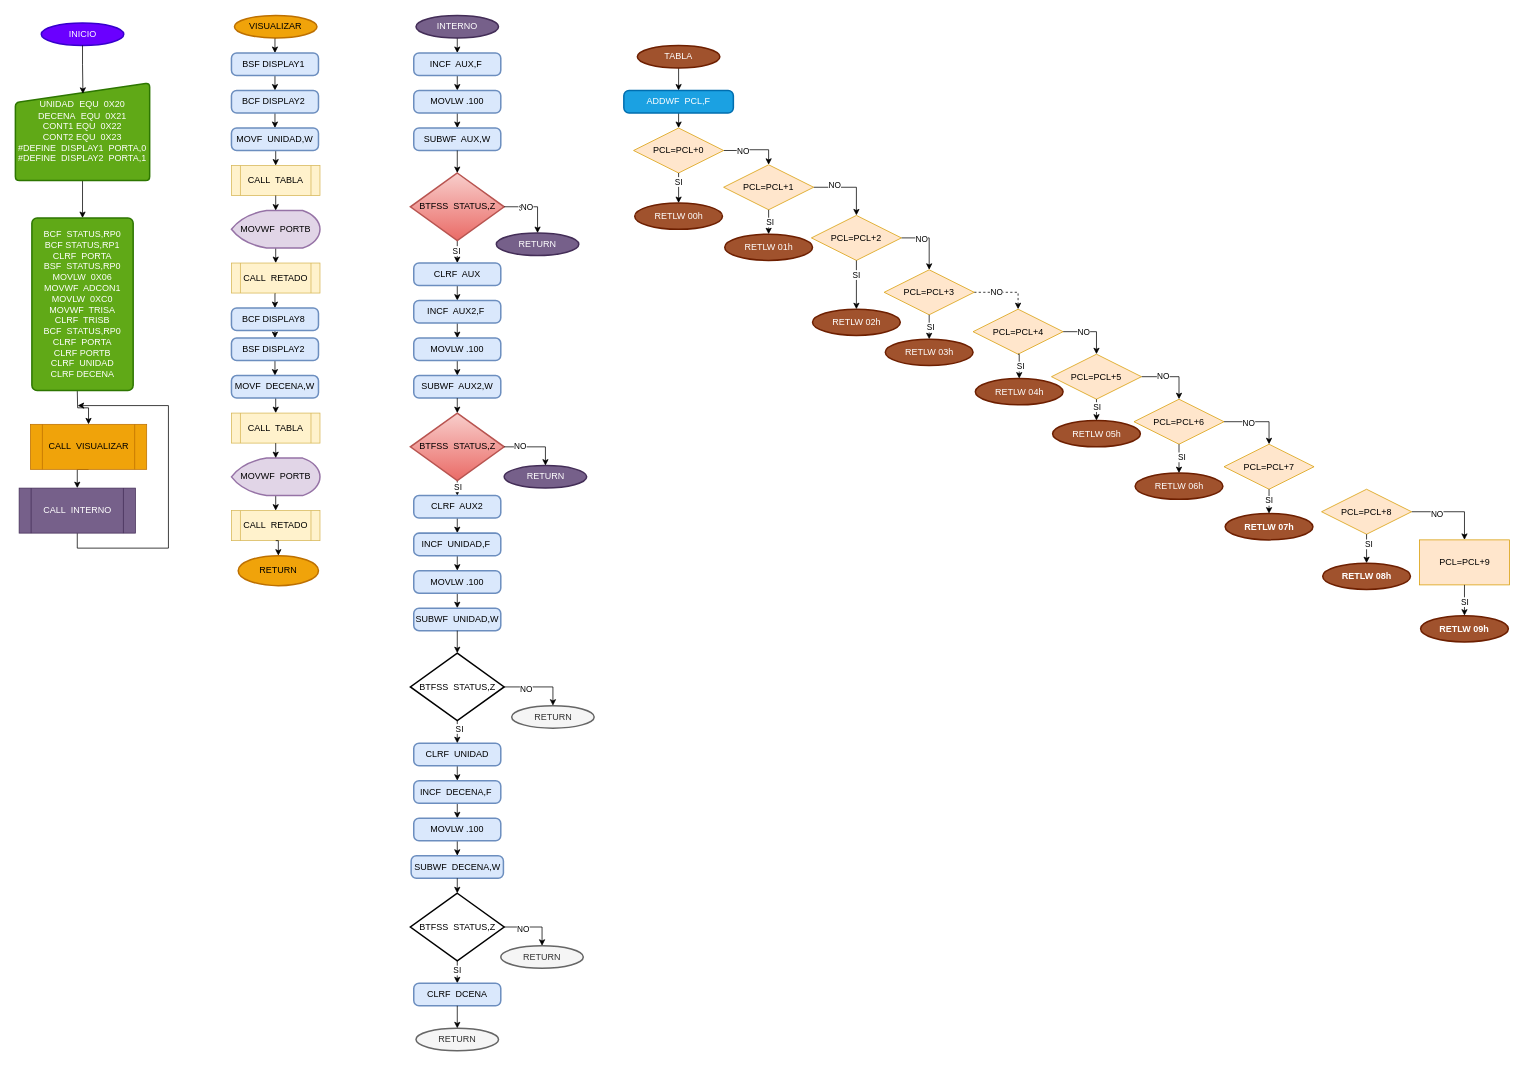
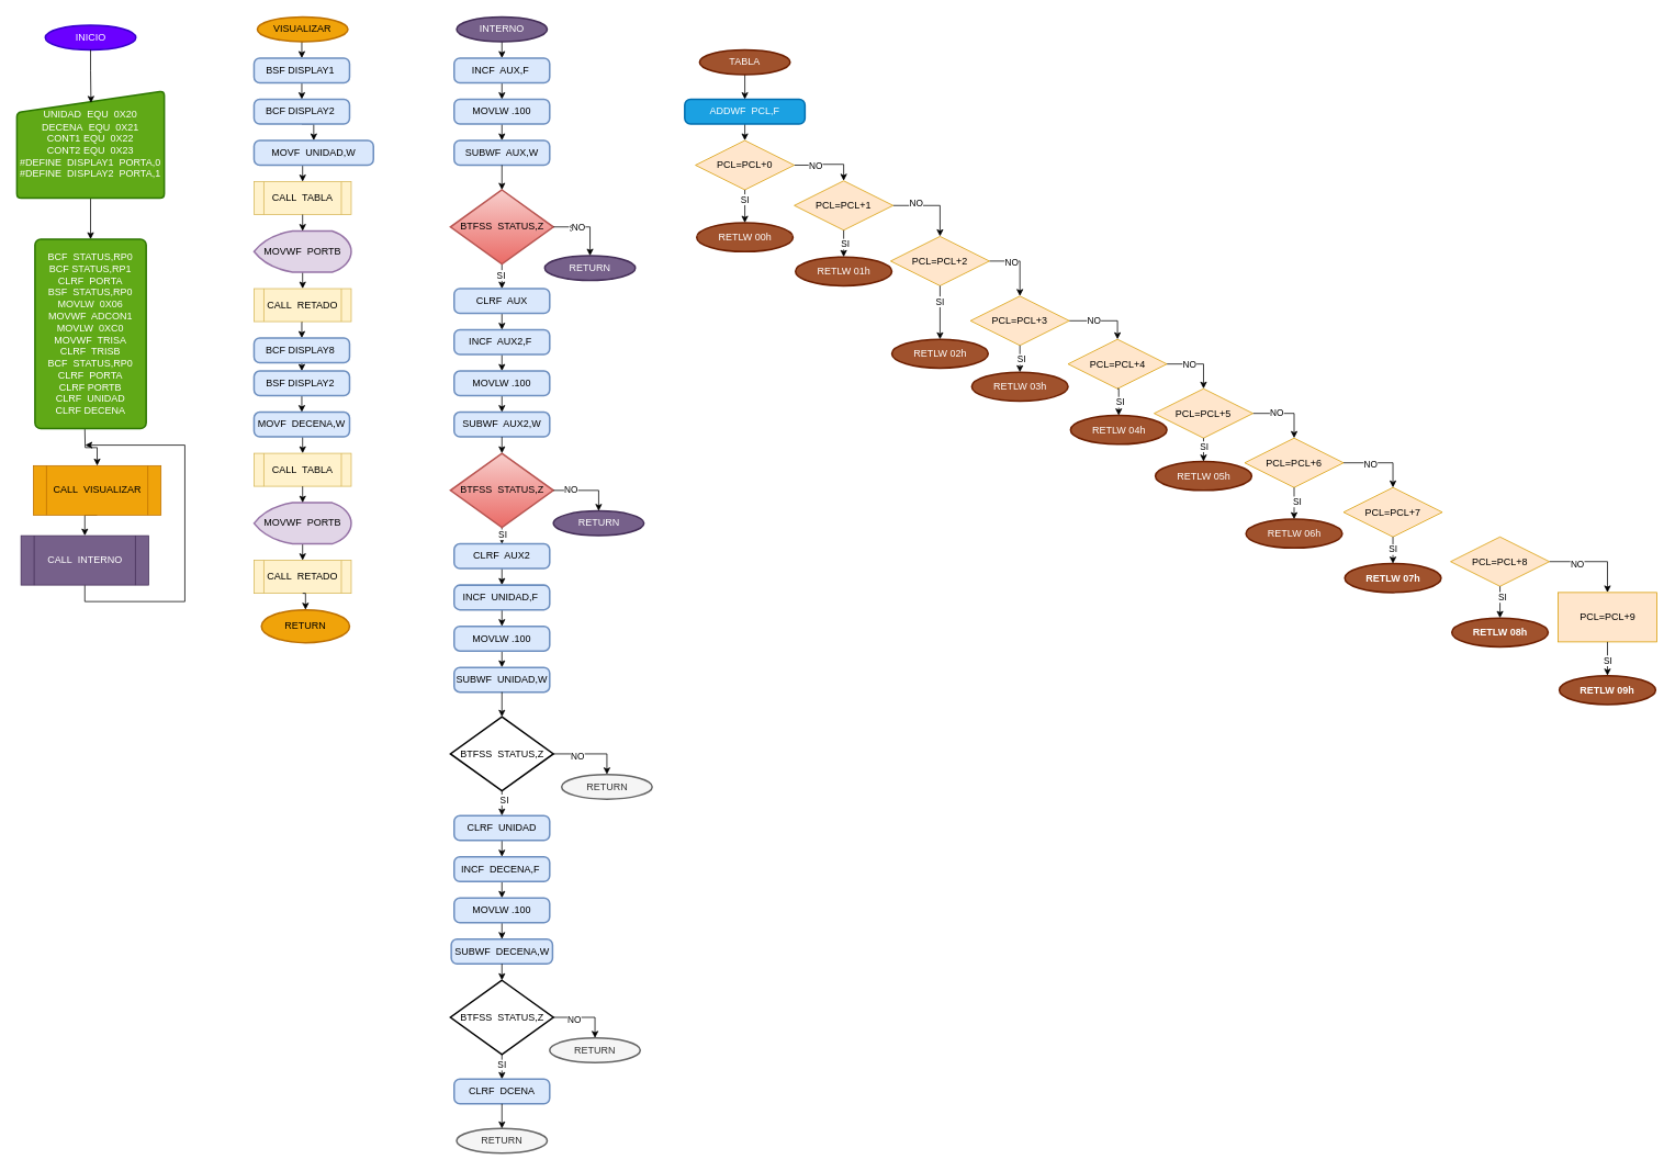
- <mxCell id="19" value="MOVF&amp;nbsp; UNIDAD,W" style="rounded=1;whiteSpace=wrap;html=1;absoluteArcSize=1;arcSize=14;strokeWidth=2;fillColor=#dae8fc;strokeColor=#6c8ebf;" parent="1" vertex="1"><mxGeometry x="308" y="170" width="116" height="30" as="geometry" /></mxCell>
+ <mxCell id="19" value="MOVF&amp;nbsp; UNIDAD,W" style="rounded=1;whiteSpace=wrap;html=1;absoluteArcSize=1;arcSize=14;strokeWidth=2;fillColor=#dae8fc;strokeColor=#6c8ebf;" parent="1" vertex="1"><mxGeometry x="308" y="170" width="145" height="30" as="geometry" /></mxCell>
- <mxCell id="119" style="edgeStyle=orthogonalEdgeStyle;rounded=0;orthogonalLoop=1;jettySize=auto;html=1;exitX=1;exitY=0.5;exitDx=0;exitDy=0;entryX=0.5;entryY=0;entryDx=0;entryDy=0;dashed=1;" parent="1" source="121" target="129" edge="1"><mxGeometry relative="1" as="geometry" /></mxCell>
+ <mxCell id="119" style="edgeStyle=orthogonalEdgeStyle;rounded=0;orthogonalLoop=1;jettySize=auto;html=1;exitX=1;exitY=0.5;exitDx=0;exitDy=0;entryX=0.5;entryY=0;entryDx=0;entryDy=0;" parent="1" source="121" target="129" edge="1"><mxGeometry relative="1" as="geometry" /></mxCell>
